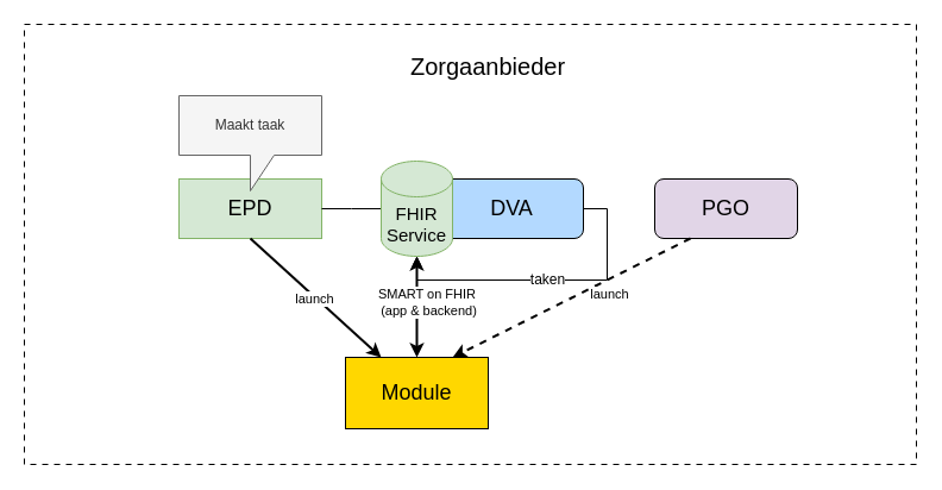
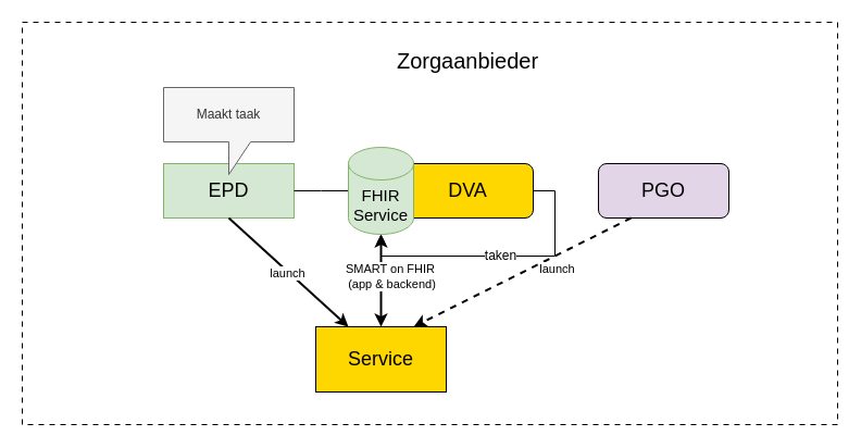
- <mxCell id="3" value="Zorgaanbieder" style="text;html=1;strokeColor=none;fillColor=none;align=center;verticalAlign=middle;whiteSpace=wrap;rounded=0;fontSize=20;fontStyle=0;" vertex="1" parent="1"><mxGeometry x="350" y="40" width="120" height="30" as="geometry" /></mxCell>
+ <mxCell id="3" value="Zorgaanbieder" style="text;html=1;strokeColor=none;fillColor=none;align=center;verticalAlign=middle;whiteSpace=wrap;rounded=0;fontSize=20;fontStyle=0;" vertex="1" parent="1"><mxGeometry x="370" y="40" width="120" height="30" as="geometry" /></mxCell>
- <mxCell id="6" value="DVA" style="rounded=1;whiteSpace=wrap;html=1;fillColor=#B3D9FF;strokeColor=#000000;fontSize=18;arcSize=15;" vertex="1" parent="1"><mxGeometry x="370" y="150" width="120" height="50" as="geometry" /></mxCell>
+ <mxCell id="6" value="DVA" style="rounded=1;whiteSpace=wrap;html=1;fillColor=#ffd700;strokeColor=#000000;fontSize=18;arcSize=15;" vertex="1" parent="1"><mxGeometry x="370" y="150" width="120" height="50" as="geometry" /></mxCell>
- <mxCell id="8" value="Module" style="rounded=0;whiteSpace=wrap;html=1;fillColor=#FFD700;strokeColor=#000000;fontSize=18;" vertex="1" parent="1"><mxGeometry x="290" y="300" width="120" height="60" as="geometry" /></mxCell>
+ <mxCell id="8" value="Service" style="rounded=0;whiteSpace=wrap;html=1;fillColor=#FFD700;strokeColor=#000000;fontSize=18;" vertex="1" parent="1"><mxGeometry x="290" y="300" width="120" height="60" as="geometry" /></mxCell>
